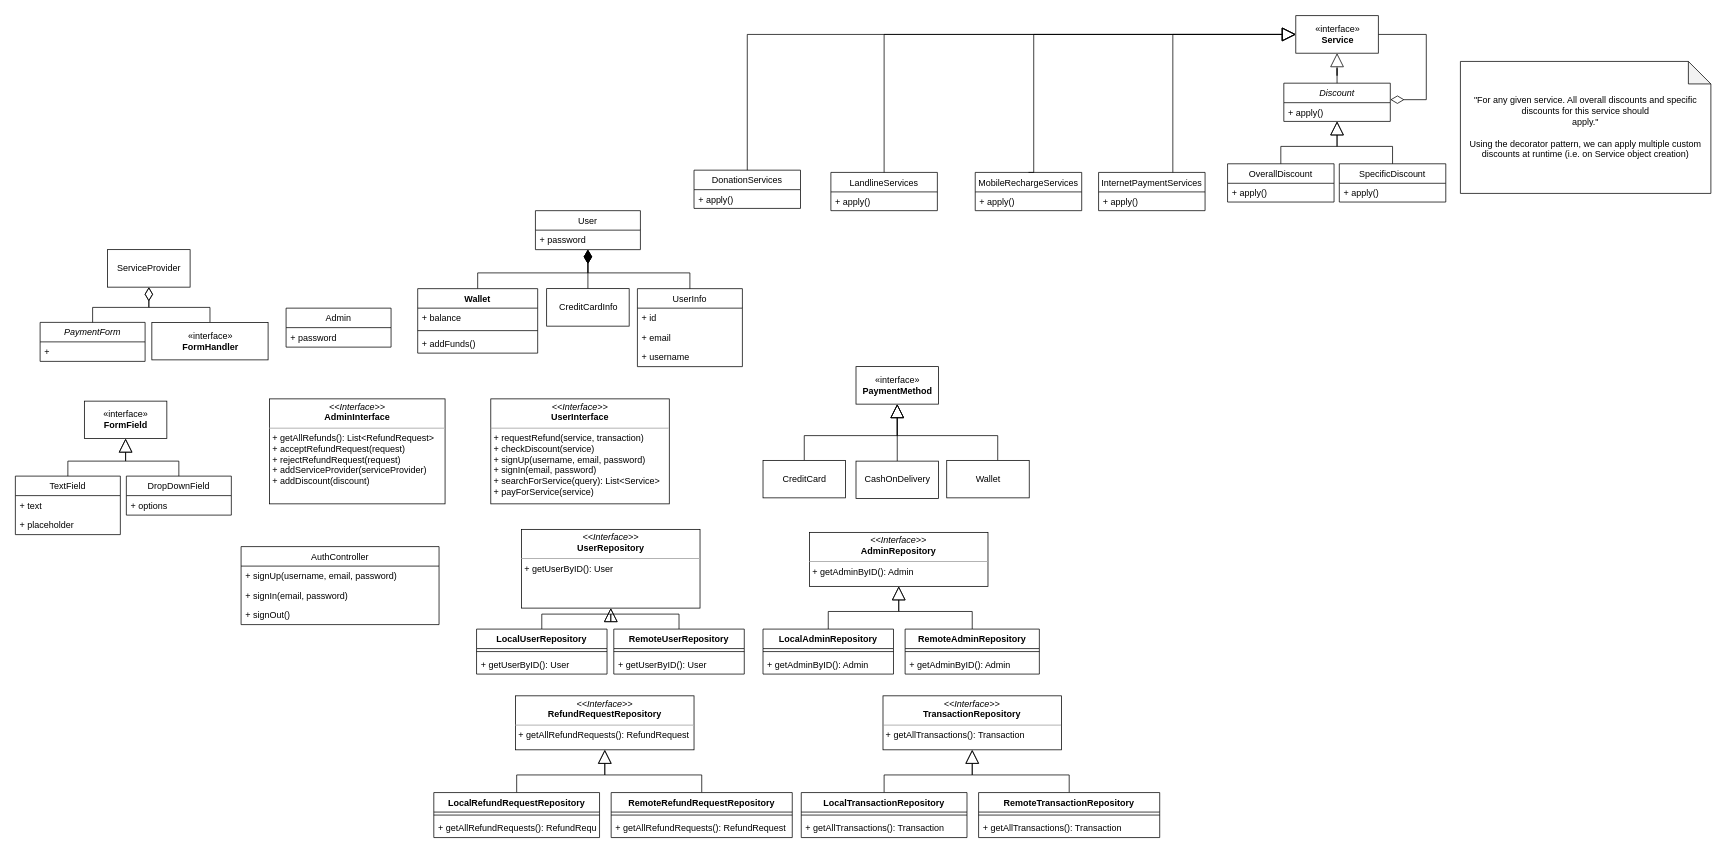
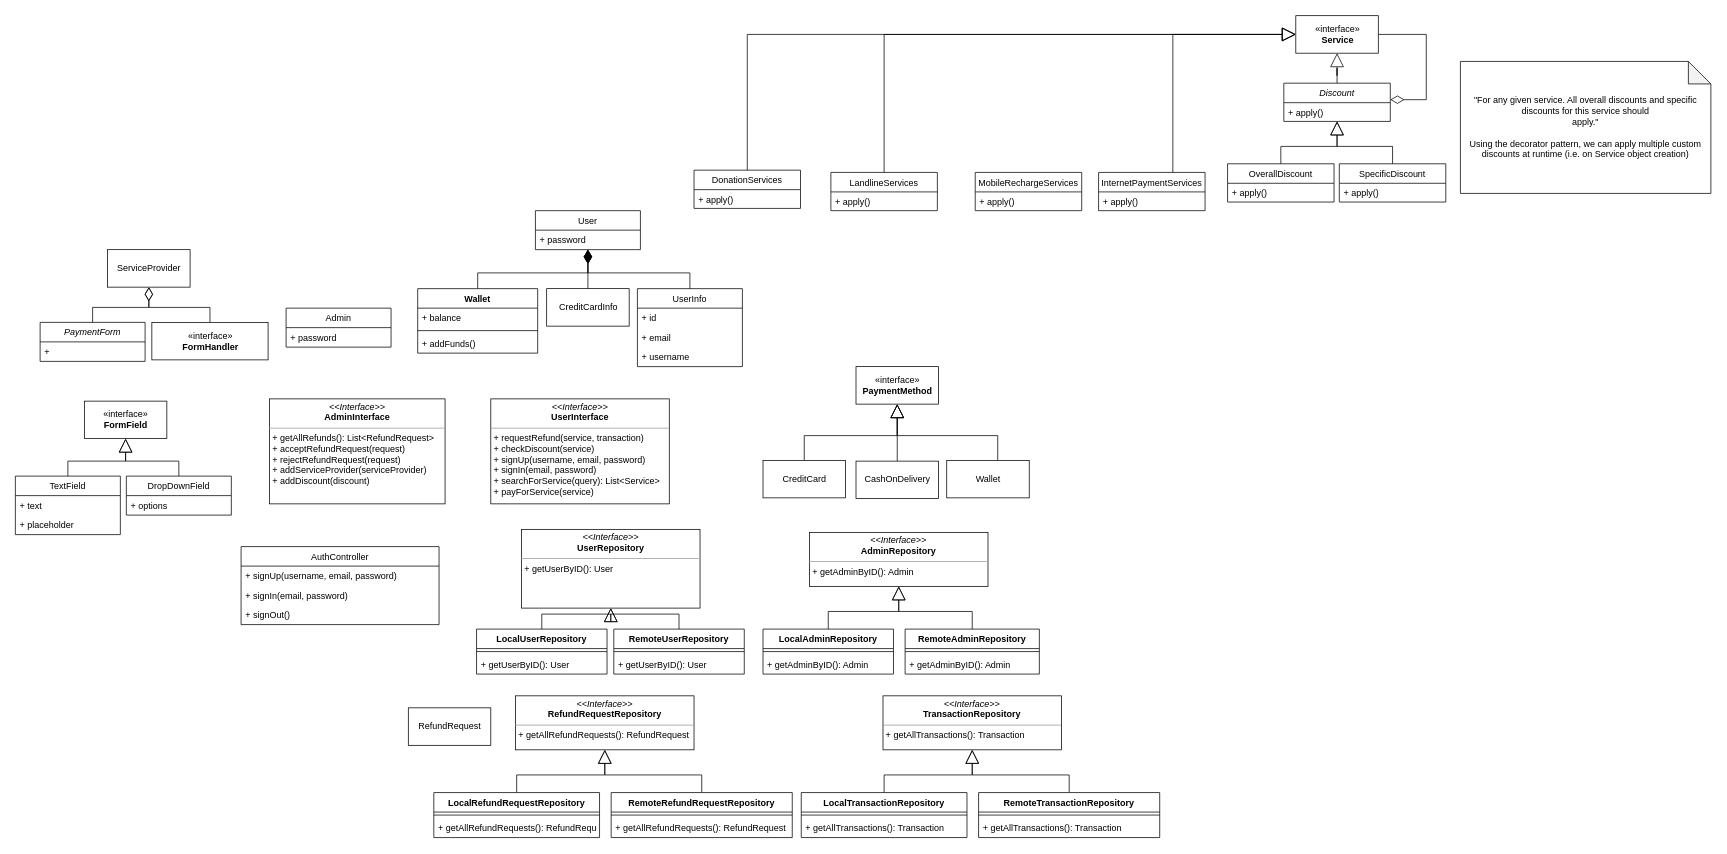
- <mxCell id="97" style="edgeStyle=orthogonalEdgeStyle;rounded=0;orthogonalLoop=1;jettySize=auto;html=1;endArrow=block;endFill=0;endSize=16;exitX=0.5;exitY=0;exitDx=0;exitDy=0;" edge="1" parent="1" source="98" target="41"><mxGeometry relative="1" as="geometry"><mxPoint x="1377" y="224" as="sourcePoint" /><Array as="points"><mxPoint x="1378" y="229" /><mxPoint x="1378" y="45" /></Array></mxGeometry></mxCell>
+ <mxCell id="84" value="RefundRequest" style="html=1;" parent="1" vertex="1"><mxGeometry x="544" y="943" width="110" height="50" as="geometry" /></mxCell>
